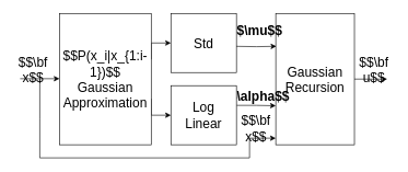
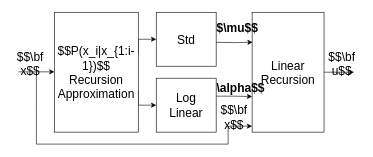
- <mxCell id="5" value="&lt;div style=&quot;font-size: 20px;&quot;&gt;&lt;font style=&quot;font-size: 20px;&quot;&gt;$$P(x_i|x_{1:i-1})$$&lt;/font&gt;&lt;/div&gt;&lt;div style=&quot;font-size: 20px;&quot;&gt;&lt;font style=&quot;font-size: 20px;&quot;&gt;Gaussian&lt;br&gt;Approximation&lt;br&gt;&lt;/font&gt;&lt;/div&gt;" style="rounded=0;whiteSpace=wrap;html=1;fillColor=#FFFFFF;" parent="1" vertex="1"><mxGeometry x="90" y="20" width="140" height="200" as="geometry" /></mxCell>
+ <mxCell id="5" value="&lt;div style=&quot;font-size: 20px;&quot;&gt;&lt;font style=&quot;font-size: 20px;&quot;&gt;$$P(x_i|x_{1:i-1})$$&lt;/font&gt;&lt;/div&gt;&lt;div style=&quot;font-size: 20px;&quot;&gt;&lt;font style=&quot;font-size: 20px;&quot;&gt;Recursion&lt;br&gt;Approximation&lt;br&gt;&lt;/font&gt;&lt;/div&gt;" style="rounded=0;whiteSpace=wrap;html=1;fillColor=#FFFFFF;" parent="1" vertex="1"><mxGeometry x="90" y="20" width="140" height="200" as="geometry" /></mxCell>
- <mxCell id="9" value="&lt;div style=&quot;font-size: 20px;&quot;&gt;&lt;font style=&quot;font-size: 20px;&quot;&gt;Gaussian&lt;/font&gt;&lt;/div&gt;&lt;div style=&quot;font-size: 20px;&quot;&gt;&lt;font style=&quot;font-size: 20px;&quot;&gt;&lt;font style=&quot;font-size: 20px;&quot;&gt;Recursion&lt;/font&gt;&lt;font style=&quot;font-size: 20px;&quot;&gt;&lt;br&gt;&lt;/font&gt;&lt;/font&gt;&lt;/div&gt;" style="rounded=0;whiteSpace=wrap;html=1;" parent="1" vertex="1"><mxGeometry x="420" y="20" width="120" height="200" as="geometry" /></mxCell>
+ <mxCell id="9" value="&lt;div style=&quot;font-size: 20px;&quot;&gt;&lt;font style=&quot;font-size: 20px;&quot;&gt;Linear&lt;/font&gt;&lt;/div&gt;&lt;div style=&quot;font-size: 20px;&quot;&gt;&lt;font style=&quot;font-size: 20px;&quot;&gt;&lt;font style=&quot;font-size: 20px;&quot;&gt;Recursion&lt;/font&gt;&lt;font style=&quot;font-size: 20px;&quot;&gt;&lt;br&gt;&lt;/font&gt;&lt;/font&gt;&lt;/div&gt;" style="rounded=0;whiteSpace=wrap;html=1;" parent="1" vertex="1"><mxGeometry x="420" y="20" width="120" height="200" as="geometry" /></mxCell>
